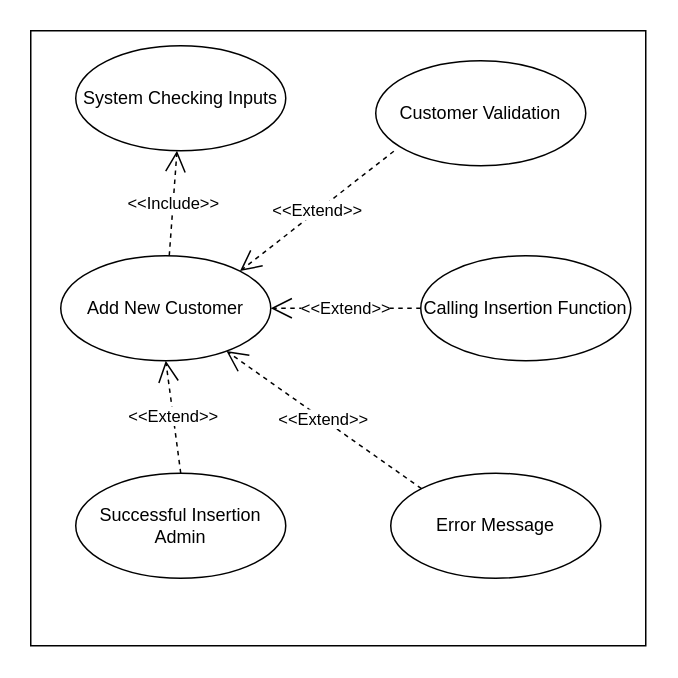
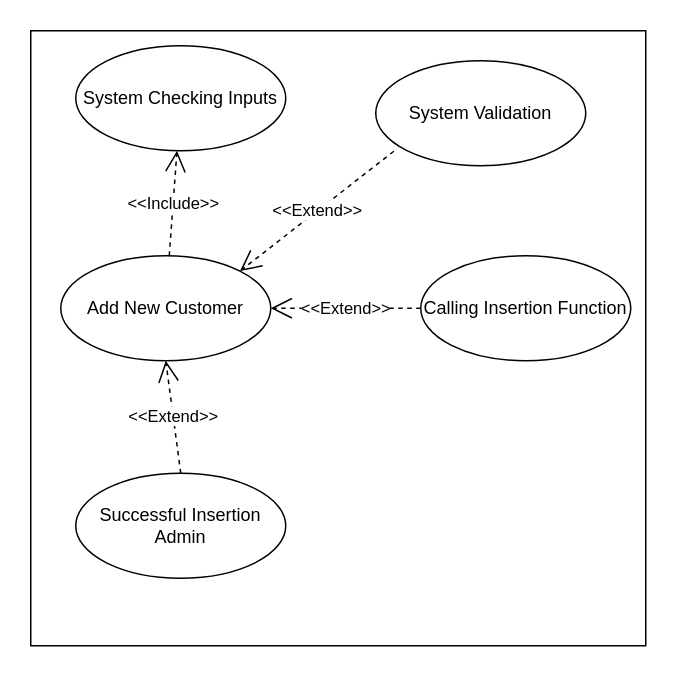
- <mxCell id="8" value="Customer Validation" style="ellipse;whiteSpace=wrap;html=1;" vertex="1" parent="1"><mxGeometry x="250" y="40" width="140" height="70" as="geometry" /></mxCell>
+ <mxCell id="8" value="System Validation" style="ellipse;whiteSpace=wrap;html=1;" vertex="1" parent="1"><mxGeometry x="250" y="40" width="140" height="70" as="geometry" /></mxCell>
- <mxCell id="12" value="&amp;lt;&amp;lt;Extend&amp;gt;&amp;gt;" style="endArrow=open;endSize=12;dashed=1;html=1;rounded=0;exitX=0;exitY=0;exitDx=0;exitDy=0;" edge="1" parent="1" source="5" target="3"><mxGeometry width="160" relative="1" as="geometry"><mxPoint x="272" y="110" as="sourcePoint" /><mxPoint x="169" y="190" as="targetPoint" /></mxGeometry></mxCell>
- <mxCell id="5" value="Error Message" style="ellipse;whiteSpace=wrap;html=1;" vertex="1" parent="1"><mxGeometry x="260" y="315" width="140" height="70" as="geometry" /></mxCell>
